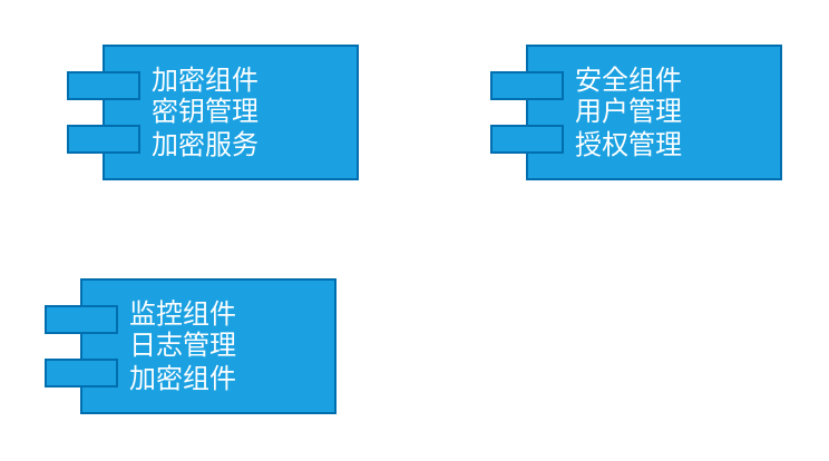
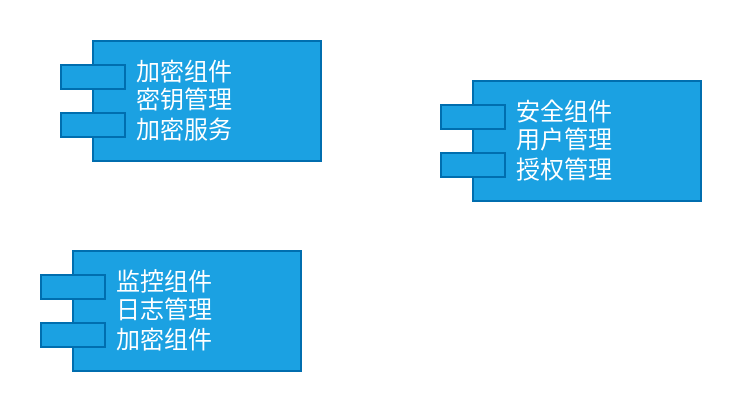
- <mxCell id="3" value="安全组件&lt;br&gt;用户管理&lt;br&gt;授权管理" style="shape=component;align=left;spacingLeft=36;rounded=0;shadow=0;comic=0;labelBackgroundColor=none;strokeWidth=1;fontFamily=Verdana;fontSize=12;html=1;fillColor=#1ba1e2;strokeColor=#006EAF;fontColor=#ffffff;" vertex="1" parent="1"><mxGeometry x="220" y="20" width="130" height="60" as="geometry" /></mxCell>
+ <mxCell id="3" value="安全组件&lt;br&gt;用户管理&lt;br&gt;授权管理" style="shape=component;align=left;spacingLeft=36;rounded=0;shadow=0;comic=0;labelBackgroundColor=none;strokeWidth=1;fontFamily=Verdana;fontSize=12;html=1;fillColor=#1ba1e2;strokeColor=#006EAF;fontColor=#ffffff;" vertex="1" parent="1"><mxGeometry x="220" y="40" width="130" height="60" as="geometry" /></mxCell>
